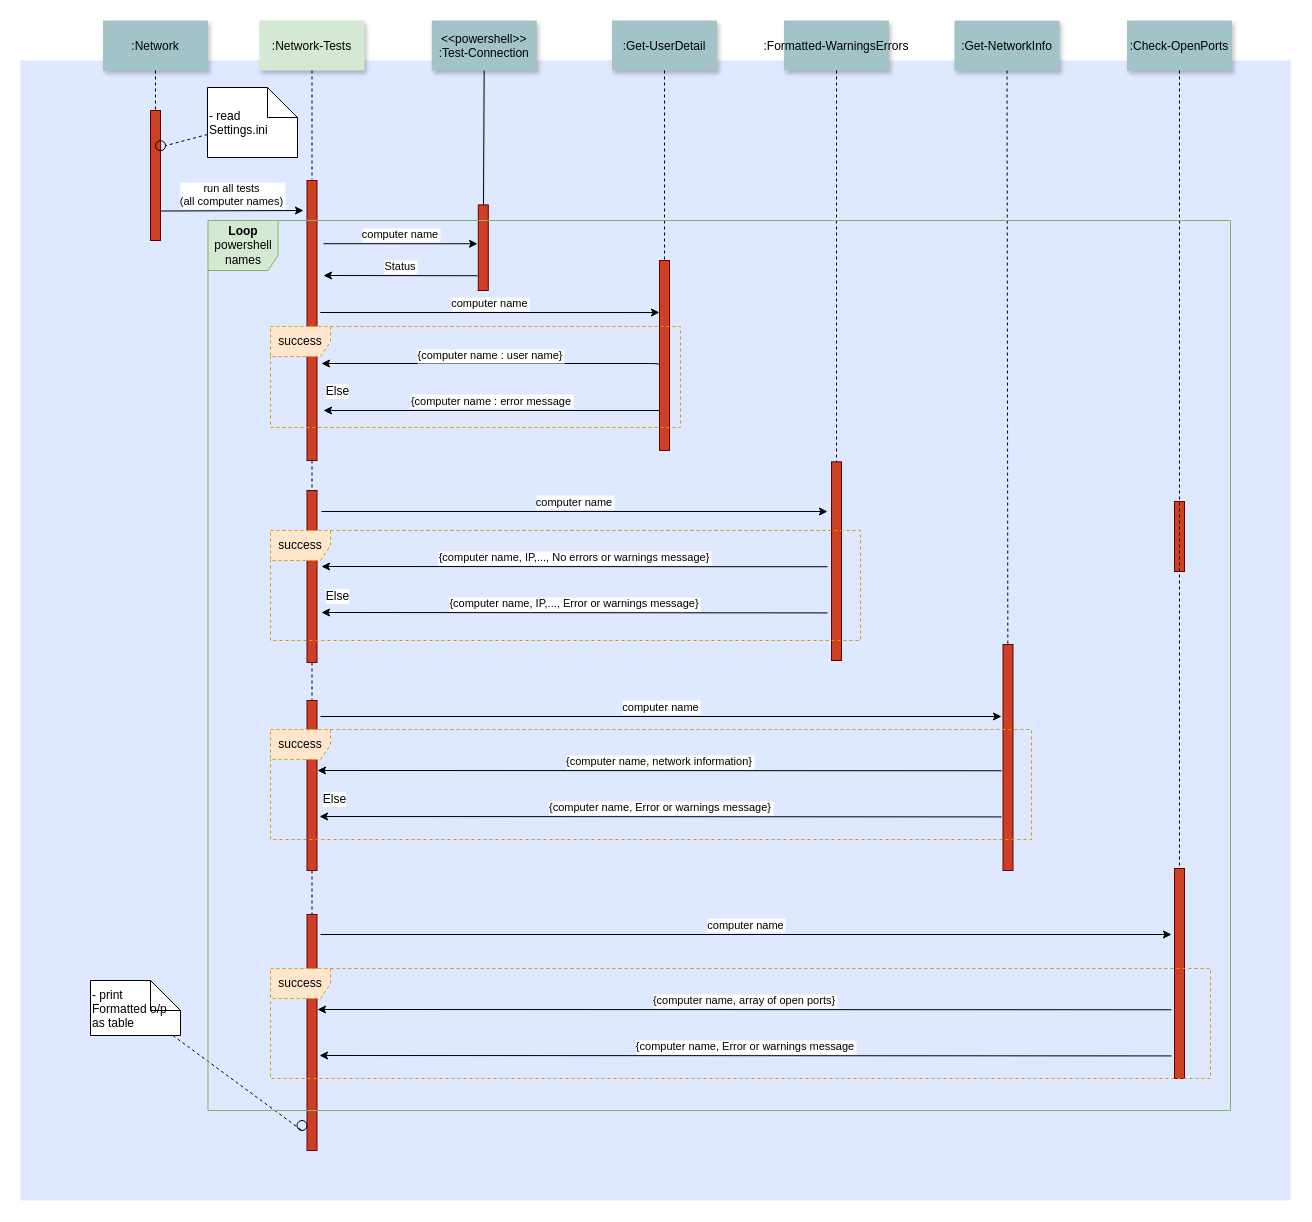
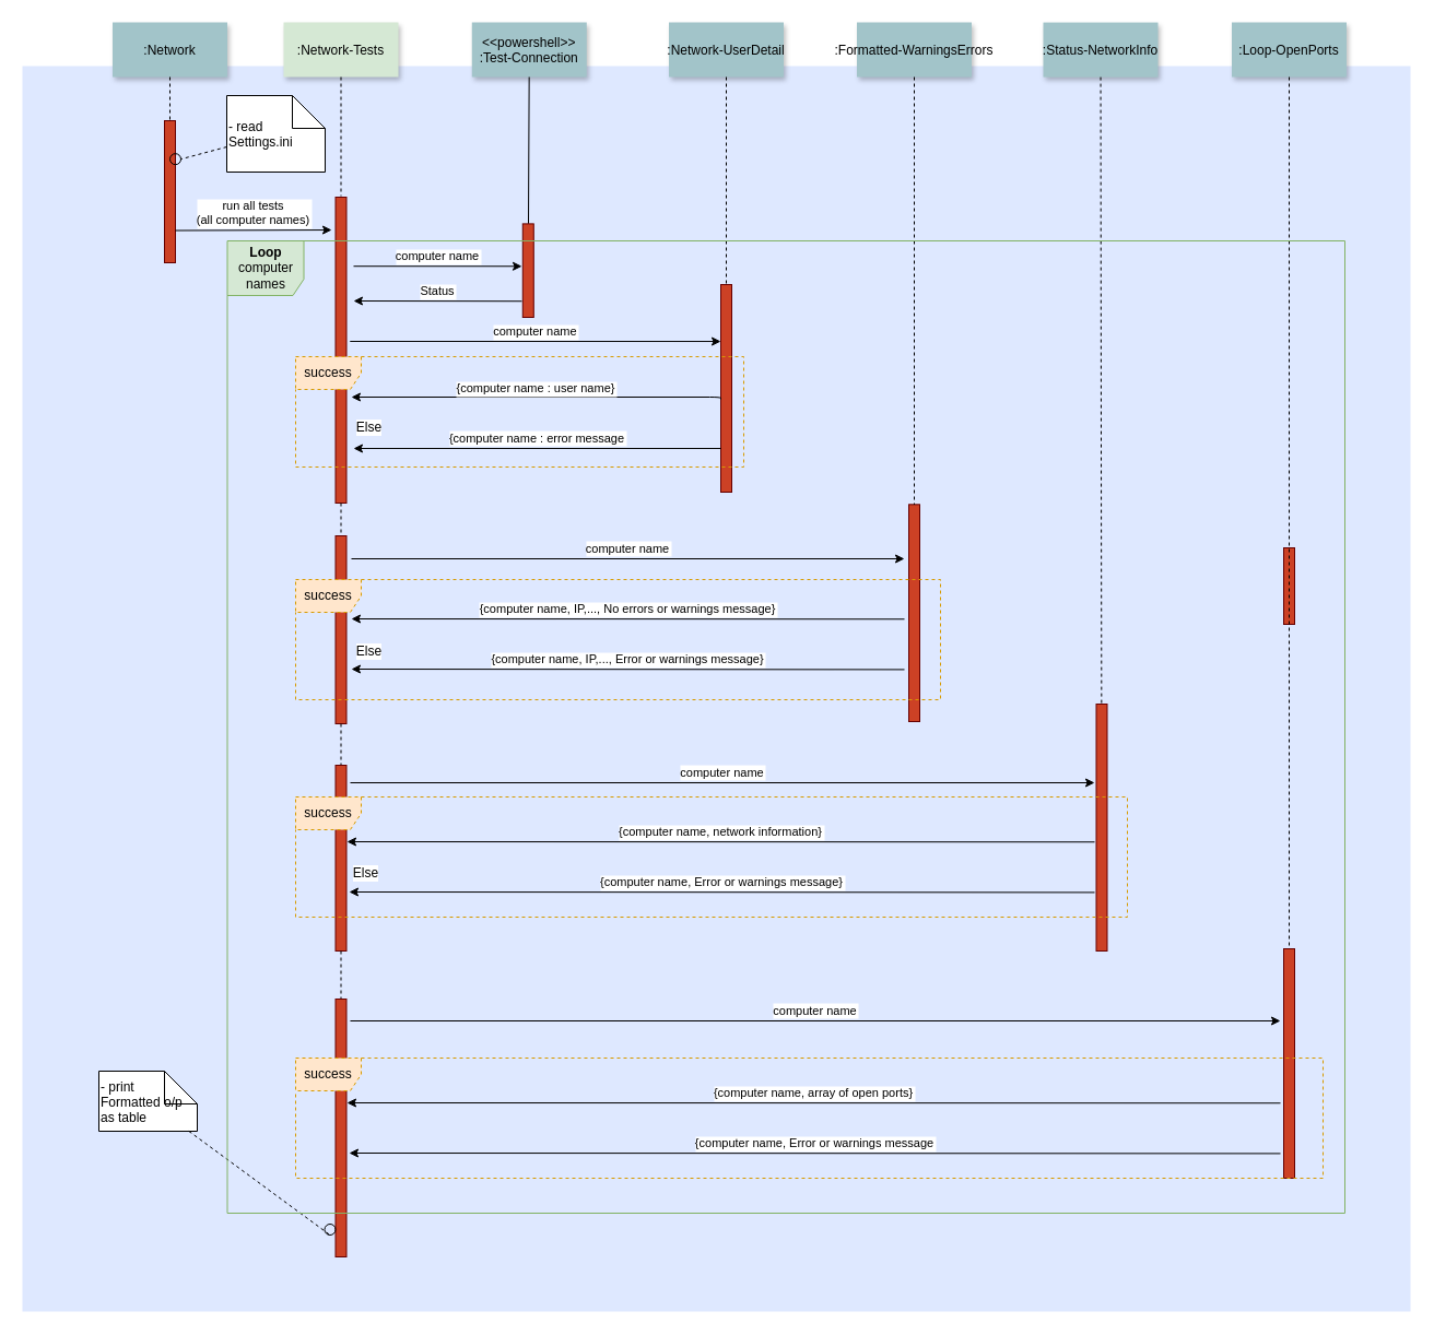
- <mxCell id="13" value=":Get-UserDetail" style="shadow=1;fillColor=#A2C4C9;strokeColor=none" parent="1" vertex="1"><mxGeometry x="611.5" y="20" width="105" height="50" as="geometry" /></mxCell>
+ <mxCell id="13" value=":Network-UserDetail" style="shadow=1;fillColor=#A2C4C9;strokeColor=none" parent="1" vertex="1"><mxGeometry x="611.5" y="20" width="105" height="50" as="geometry" /></mxCell>
- <mxCell id="19" value=":Get-NetworkInfo" style="shadow=1;fillColor=#A2C4C9;strokeColor=none" parent="1" vertex="1"><mxGeometry x="954" y="20.083" width="105" height="50" as="geometry" /></mxCell>
+ <mxCell id="19" value=":Status-NetworkInfo" style="shadow=1;fillColor=#A2C4C9;strokeColor=none" parent="1" vertex="1"><mxGeometry x="954" y="20.083" width="105" height="50" as="geometry" /></mxCell>
- <mxCell id="23" value=":Check-OpenPorts" style="shadow=1;fillColor=#A2C4C9;strokeColor=none" parent="1" vertex="1"><mxGeometry x="1126.5" y="20" width="105" height="50" as="geometry" /></mxCell>
+ <mxCell id="23" value=":Loop-OpenPorts" style="shadow=1;fillColor=#A2C4C9;strokeColor=none" parent="1" vertex="1"><mxGeometry x="1126.5" y="20" width="105" height="50" as="geometry" /></mxCell>
- <mxCell id="57" value="&lt;b&gt;Loop &lt;/b&gt;powershell names" style="shape=umlFrame;whiteSpace=wrap;html=1;width=70;height=50;fillColor=#d5e8d4;strokeColor=#82b366;" parent="1" vertex="1"><mxGeometry x="207.5" y="220" width="1022.5" height="890" as="geometry" /></mxCell>
+ <mxCell id="57" value="&lt;b&gt;Loop &lt;/b&gt;computer names" style="shape=umlFrame;whiteSpace=wrap;html=1;width=70;height=50;fillColor=#d5e8d4;strokeColor=#82b366;" parent="1" vertex="1"><mxGeometry x="207.5" y="220" width="1022.5" height="890" as="geometry" /></mxCell>
